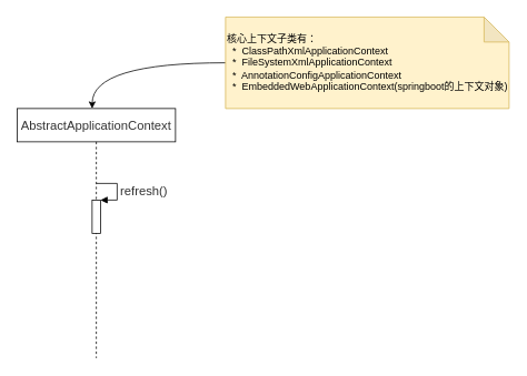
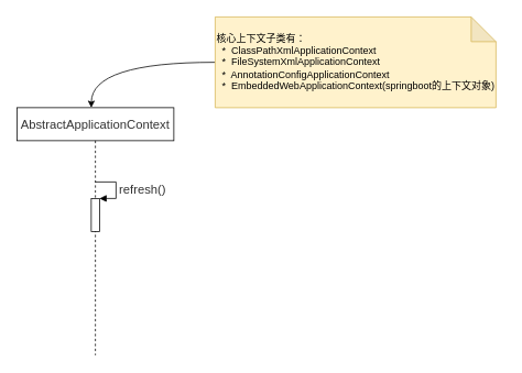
- <mxCell id="6" value="&lt;div&gt;核心上下文子类有：&lt;/div&gt;&lt;div&gt;&amp;nbsp; *&amp;nbsp; ClassPathXmlApplicationContext&lt;/div&gt;&lt;div&gt;&amp;nbsp; *&amp;nbsp; FileSystemXmlApplicationContext&lt;/div&gt;&lt;div&gt;&amp;nbsp; *&amp;nbsp; AnnotationConfigApplicationContext&lt;/div&gt;&lt;div&gt;&amp;nbsp; *&amp;nbsp; EmbeddedWebApplicationContext(springboot的上下文对象)&lt;/div&gt;" style="shape=note;whiteSpace=wrap;html=1;backgroundOutline=1;darkOpacity=0.05;align=left;fillColor=#fff2cc;strokeColor=#d6b656;" vertex="1" parent="1"><mxGeometry x="270" y="20" width="340" height="110" as="geometry" /></mxCell>
+ <mxCell id="6" value="&lt;div&gt;核心上下文子类有：&lt;/div&gt;&lt;div&gt;&amp;nbsp; *&amp;nbsp; ClassPathXmlApplicationContext&lt;/div&gt;&lt;div&gt;&amp;nbsp; *&amp;nbsp; FileSystemXmlApplicationContext&lt;/div&gt;&lt;div&gt;&amp;nbsp; *&amp;nbsp; AnnotationConfigApplicationContext&lt;/div&gt;&lt;div&gt;&amp;nbsp; *&amp;nbsp; EmbeddedWebApplicationContext(springboot的上下文对象)&lt;/div&gt;" style="shape=note;whiteSpace=wrap;html=1;backgroundOutline=1;darkOpacity=0.05;align=left;fillColor=#fff2cc;strokeColor=#d6b656;" vertex="1" parent="1"><mxGeometry x="260" y="20" width="340" height="110" as="geometry" /></mxCell>
